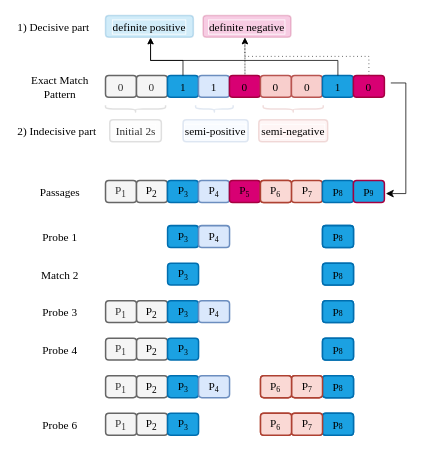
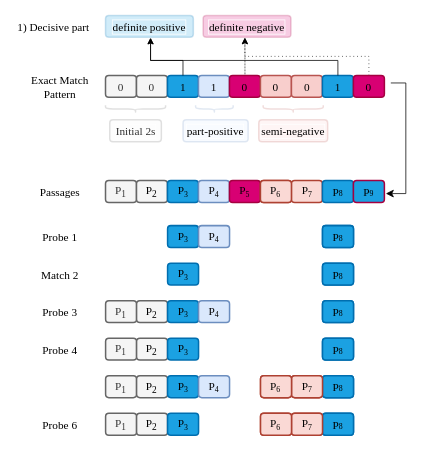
- <mxCell id="26" value="2) Indecisive part" style="text;html=1;strokeColor=none;fillColor=none;align=left;verticalAlign=middle;whiteSpace=wrap;rounded=0;labelBorderColor=#FFFFFF;strokeWidth=2;fontFamily=Times New Roman;fontSize=15;fontColor=#000000;container=0;" parent="1" vertex="1"><mxGeometry x="20" y="159.12" width="118.53" height="29.12" as="geometry" /></mxCell>
- <mxCell id="25" value="semi-positive" style="rounded=1;whiteSpace=wrap;html=1;strokeWidth=2;fontFamily=Times New Roman;fontSize=15;fillColor=#dae8fc;strokeColor=#6c8ebf;labelBorderColor=#FFFFFF;fontColor=#000000;opacity=20;container=0;" parent="1" vertex="1"><mxGeometry x="243.25" y="159.12" width="86.75" height="29.12" as="geometry" /></mxCell>
+ <mxCell id="25" value="part-positive" style="rounded=1;whiteSpace=wrap;html=1;strokeWidth=2;fontFamily=Times New Roman;fontSize=15;fillColor=#dae8fc;strokeColor=#6c8ebf;labelBorderColor=#FFFFFF;fontColor=#000000;opacity=20;container=0;" parent="1" vertex="1"><mxGeometry x="243.25" y="159.12" width="86.75" height="29.12" as="geometry" /></mxCell>
